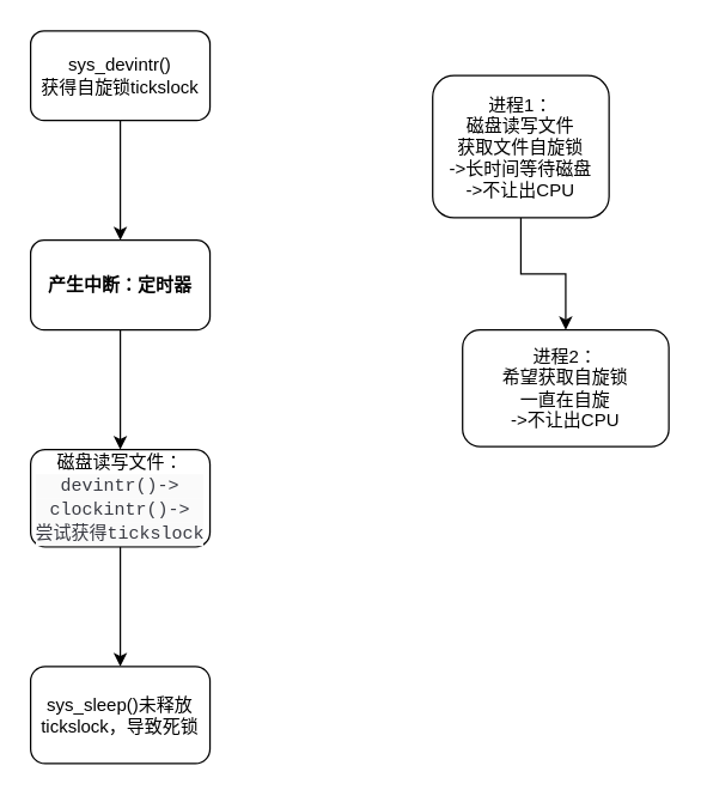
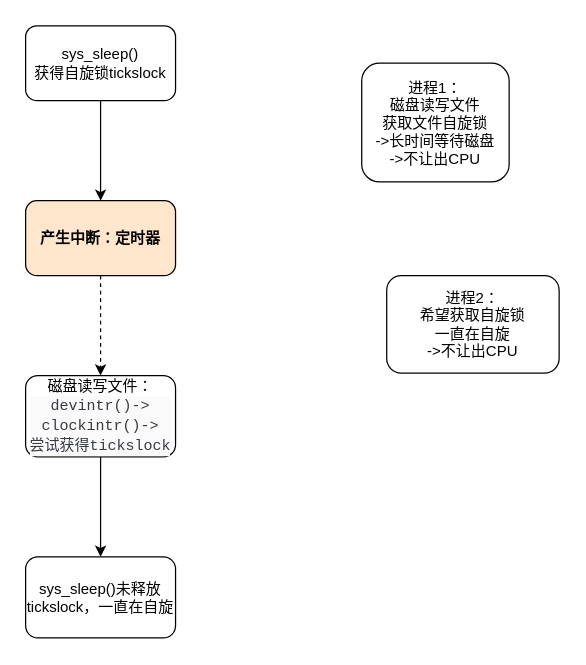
- <mxCell id="3" value="sys_devintr()&lt;br&gt;获得自旋锁tickslock" style="rounded=1;whiteSpace=wrap;html=1;" parent="1" vertex="1"><mxGeometry x="20" y="20" width="120" height="60" as="geometry" /></mxCell>
+ <mxCell id="3" value="sys_sleep()&lt;br&gt;获得自旋锁tickslock" style="rounded=1;whiteSpace=wrap;html=1;" parent="1" vertex="1"><mxGeometry x="20" y="20" width="120" height="60" as="geometry" /></mxCell>
- <mxCell id="9" value="" style="edgeStyle=orthogonalEdgeStyle;rounded=0;orthogonalLoop=1;jettySize=auto;html=1;" edge="1" parent="1" source="10" target="11"><mxGeometry relative="1" as="geometry" /></mxCell>
- <mxCell id="5" value="&lt;b&gt;产生中断：定时器&lt;/b&gt;" style="rounded=1;whiteSpace=wrap;html=1;" parent="1" vertex="1"><mxGeometry x="20" y="160" width="120" height="60" as="geometry" /></mxCell>
+ <mxCell id="5" value="&lt;b&gt;产生中断：定时器&lt;/b&gt;" style="rounded=1;whiteSpace=wrap;html=1;fillColor=#ffe6cc;" parent="1" vertex="1"><mxGeometry x="20" y="160" width="120" height="60" as="geometry" /></mxCell>
- <mxCell id="4" value="" style="edgeStyle=orthogonalEdgeStyle;rounded=0;orthogonalLoop=1;jettySize=auto;html=1;" parent="1" source="5" target="7" edge="1"><mxGeometry relative="1" as="geometry" /></mxCell>
+ <mxCell id="4" value="" style="edgeStyle=orthogonalEdgeStyle;rounded=0;orthogonalLoop=1;jettySize=auto;html=1;dashed=1;" parent="1" source="5" target="7" edge="1"><mxGeometry relative="1" as="geometry" /></mxCell>
- <mxCell id="8" value="sys_sleep()未释放tickslock，导致死锁" style="rounded=1;whiteSpace=wrap;html=1;" parent="1" vertex="1"><mxGeometry x="20" y="445" width="120" height="65" as="geometry" /></mxCell>
+ <mxCell id="8" value="sys_sleep()未释放tickslock，一直在自旋" style="rounded=1;whiteSpace=wrap;html=1;" parent="1" vertex="1"><mxGeometry x="20" y="445" width="120" height="65" as="geometry" /></mxCell>
